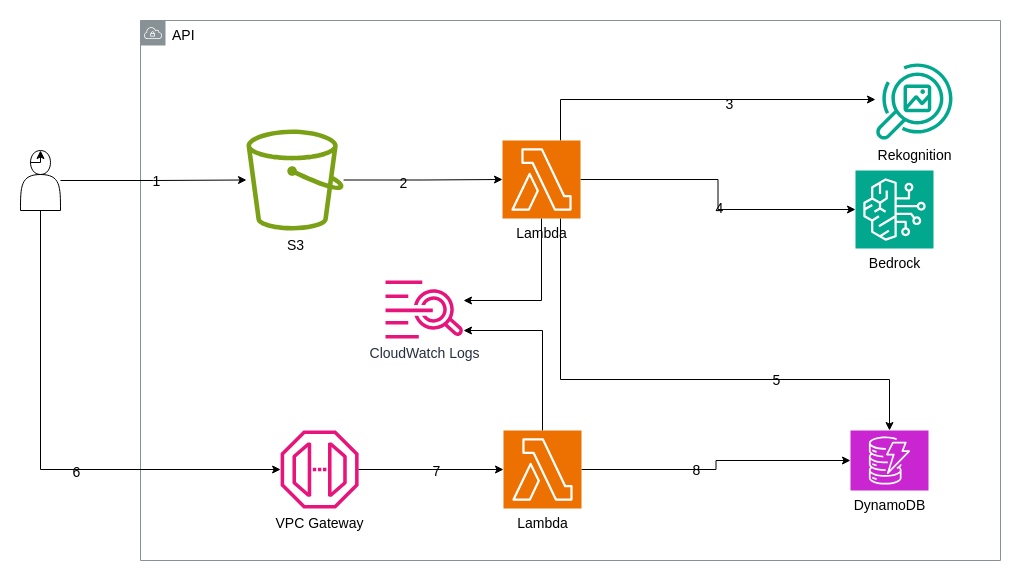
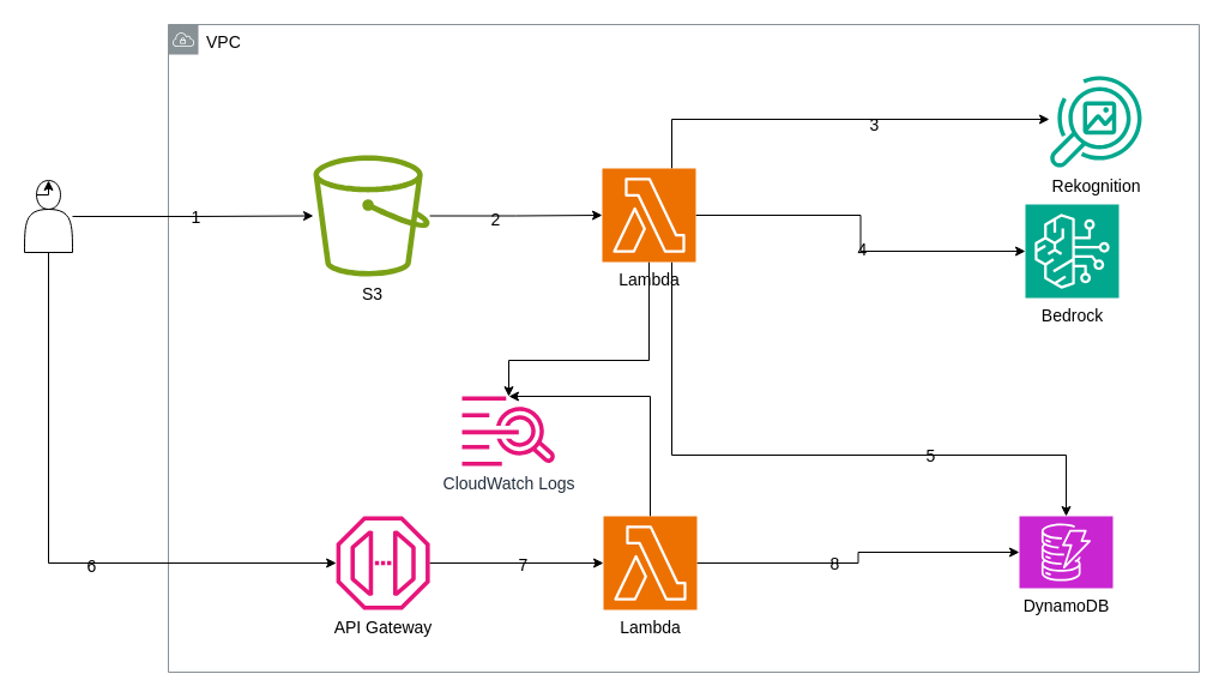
- <mxCell id="2" value="&lt;font style=&quot;color: rgb(0, 0, 0); font-size: 14px;&quot;&gt;API&lt;/font&gt;" style="sketch=0;outlineConnect=0;gradientColor=none;html=1;whiteSpace=wrap;fontSize=12;fontStyle=0;shape=mxgraph.aws4.group;grIcon=mxgraph.aws4.group_vpc;strokeColor=#879196;fillColor=none;verticalAlign=top;align=left;spacingLeft=30;fontColor=#879196;dashed=0;" parent="1" vertex="1"><mxGeometry x="140" y="20" width="860" height="540" as="geometry" /></mxCell>
+ <mxCell id="2" value="&lt;font style=&quot;color: rgb(0, 0, 0); font-size: 14px;&quot;&gt;VPC&lt;/font&gt;" style="sketch=0;outlineConnect=0;gradientColor=none;html=1;whiteSpace=wrap;fontSize=12;fontStyle=0;shape=mxgraph.aws4.group;grIcon=mxgraph.aws4.group_vpc;strokeColor=#879196;fillColor=none;verticalAlign=top;align=left;spacingLeft=30;fontColor=#879196;dashed=0;" parent="1" vertex="1"><mxGeometry x="140" y="20" width="860" height="540" as="geometry" /></mxCell>
- <mxCell id="5" value="&lt;font style=&quot;font-size: 14px; color: rgb(0, 0, 0);&quot;&gt;S3&lt;/font&gt;" style="sketch=0;outlineConnect=0;fontColor=#232F3E;gradientColor=none;fillColor=#7AA116;strokeColor=none;dashed=0;verticalLabelPosition=bottom;verticalAlign=top;align=center;html=1;fontSize=12;fontStyle=0;aspect=fixed;pointerEvents=1;shape=mxgraph.aws4.bucket;" parent="1" vertex="1"><mxGeometry x="246" y="129" width="97.11" height="101" as="geometry" /></mxCell>
+ <mxCell id="5" value="&lt;font style=&quot;font-size: 14px; color: rgb(0, 0, 0);&quot;&gt;S3&lt;/font&gt;" style="sketch=0;outlineConnect=0;fontColor=#232F3E;gradientColor=none;fillColor=#7AA116;strokeColor=none;dashed=0;verticalLabelPosition=bottom;verticalAlign=top;align=center;html=1;fontSize=12;fontStyle=0;aspect=fixed;pointerEvents=1;shape=mxgraph.aws4.bucket;" parent="1" vertex="1"><mxGeometry x="261" y="129" width="97.11" height="101" as="geometry" /></mxCell>
- <mxCell id="30" value="&lt;font style=&quot;font-size: 14px;&quot;&gt;CloudWatch Logs&lt;/font&gt;" style="sketch=0;outlineConnect=0;fontColor=#232F3E;gradientColor=none;fillColor=#E7157B;strokeColor=none;dashed=0;verticalLabelPosition=bottom;verticalAlign=top;align=center;html=1;fontSize=12;fontStyle=0;aspect=fixed;pointerEvents=1;shape=mxgraph.aws4.cloudwatch_logs;" parent="1" vertex="1"><mxGeometry x="385" y="280" width="78" height="58" as="geometry" /></mxCell>
+ <mxCell id="30" value="&lt;font style=&quot;font-size: 14px;&quot;&gt;CloudWatch Logs&lt;/font&gt;" style="sketch=0;outlineConnect=0;fontColor=#232F3E;gradientColor=none;fillColor=#E7157B;strokeColor=none;dashed=0;verticalLabelPosition=bottom;verticalAlign=top;align=center;html=1;fontSize=12;fontStyle=0;aspect=fixed;pointerEvents=1;shape=mxgraph.aws4.cloudwatch_logs;" parent="1" vertex="1"><mxGeometry x="385" y="330" width="78" height="58" as="geometry" /></mxCell>
- <mxCell id="17" value="&lt;font style=&quot;font-size: 14px; color: rgb(0, 0, 0);&quot;&gt;VPC Gateway&lt;/font&gt;" style="sketch=0;outlineConnect=0;fontColor=#232F3E;gradientColor=none;fillColor=#E7157B;strokeColor=none;dashed=0;verticalLabelPosition=bottom;verticalAlign=top;align=center;html=1;fontSize=12;fontStyle=0;aspect=fixed;pointerEvents=1;shape=mxgraph.aws4.endpoint;" parent="1" vertex="1"><mxGeometry x="280.11" y="430" width="78" height="78" as="geometry" /></mxCell>
+ <mxCell id="17" value="&lt;font style=&quot;font-size: 14px; color: rgb(0, 0, 0);&quot;&gt;API Gateway&lt;/font&gt;" style="sketch=0;outlineConnect=0;fontColor=#232F3E;gradientColor=none;fillColor=#E7157B;strokeColor=none;dashed=0;verticalLabelPosition=bottom;verticalAlign=top;align=center;html=1;fontSize=12;fontStyle=0;aspect=fixed;pointerEvents=1;shape=mxgraph.aws4.endpoint;" parent="1" vertex="1"><mxGeometry x="280.11" y="430" width="78" height="78" as="geometry" /></mxCell>
